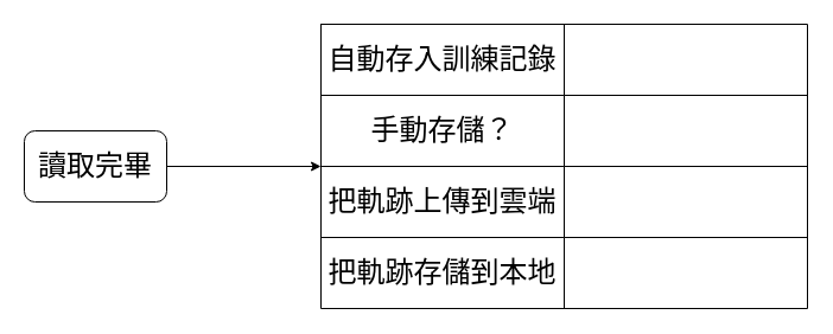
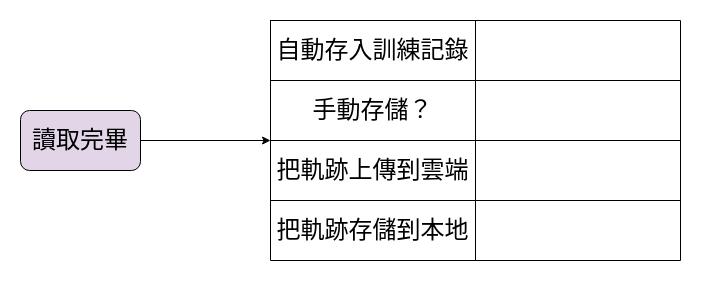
- <mxCell id="2" value="&lt;font style=&quot;font-size: 24px;&quot;&gt;讀取完畢&lt;/font&gt;" style="rounded=1;whiteSpace=wrap;html=1;" vertex="1" parent="1"><mxGeometry x="20" y="110" width="120" height="60" as="geometry" /></mxCell>
+ <mxCell id="2" value="&lt;font style=&quot;font-size: 24px;&quot;&gt;讀取完畢&lt;/font&gt;" style="rounded=1;whiteSpace=wrap;html=1;fillColor=#e1d5e7;" vertex="1" parent="1"><mxGeometry x="20" y="110" width="120" height="60" as="geometry" /></mxCell>
